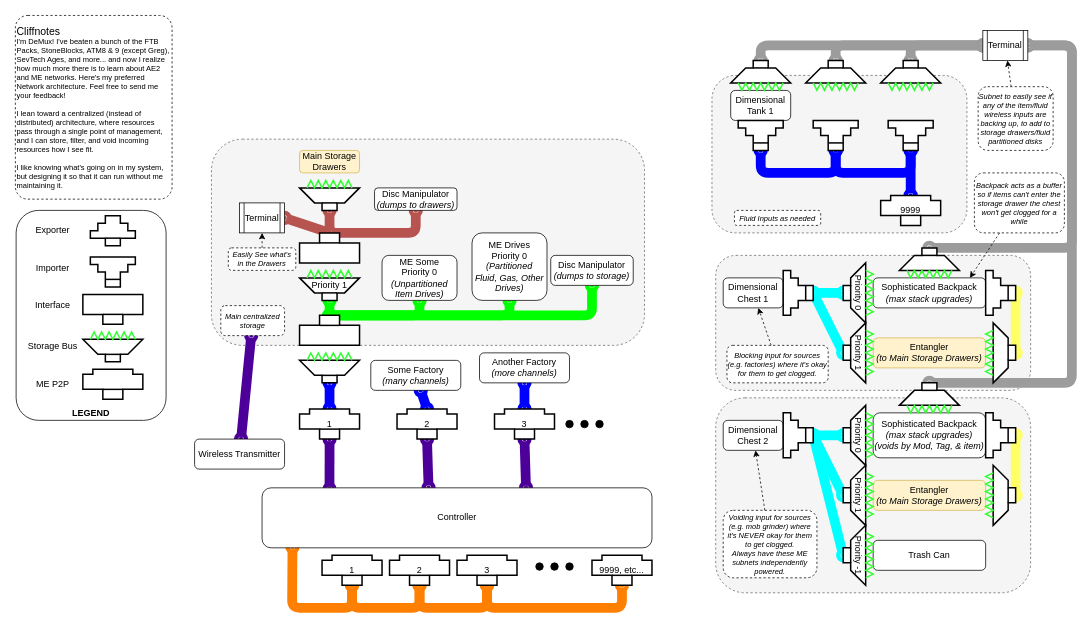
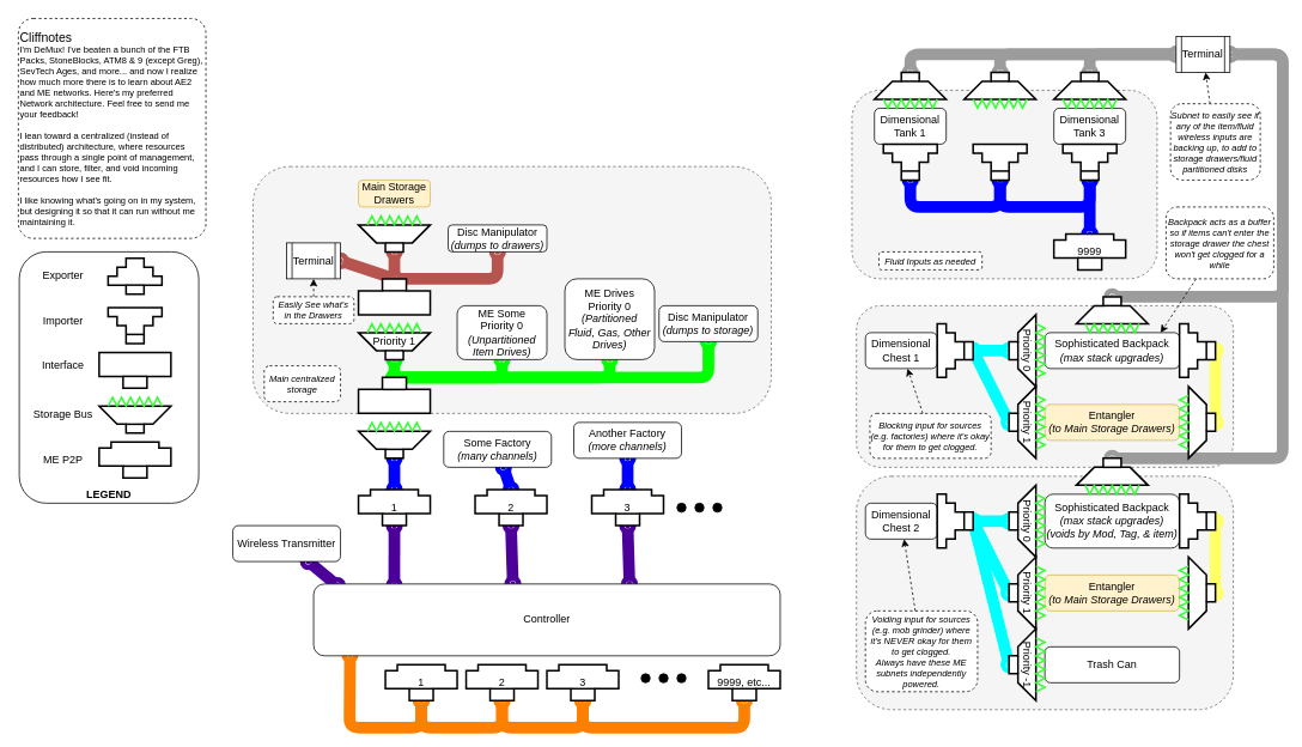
+ <mxCell id="89" value="Dimensional Tank 3" style="rounded=1;whiteSpace=wrap;html=1;" parent="1" vertex="1"><mxGeometry x="1174" y="120" width="80" height="40" as="geometry" /></mxCell>
- <mxCell id="43" value="" style="endArrow=oval;html=1;rounded=1;strokeWidth=13;curved=0;strokeColor=#4C0099;startArrow=oval;startFill=1;endFill=1;" parent="1" source="44" target="116" edge="1"><mxGeometry width="50" height="50" relative="1" as="geometry"><mxPoint x="309" y="690" as="sourcePoint" /><mxPoint x="337" y="670" as="targetPoint" /></mxGeometry></mxCell>
+ <mxCell id="43" value="" style="endArrow=oval;html=1;rounded=1;strokeWidth=13;curved=0;strokeColor=#4C0099;startArrow=oval;startFill=1;endFill=1;entryX=0.051;entryY=0.021;entryDx=0;entryDy=0;entryPerimeter=0;" parent="1" source="44" target="118" edge="1"><mxGeometry width="50" height="50" relative="1" as="geometry"><mxPoint x="309" y="690" as="sourcePoint" /><mxPoint x="337" y="670" as="targetPoint" /></mxGeometry></mxCell>
